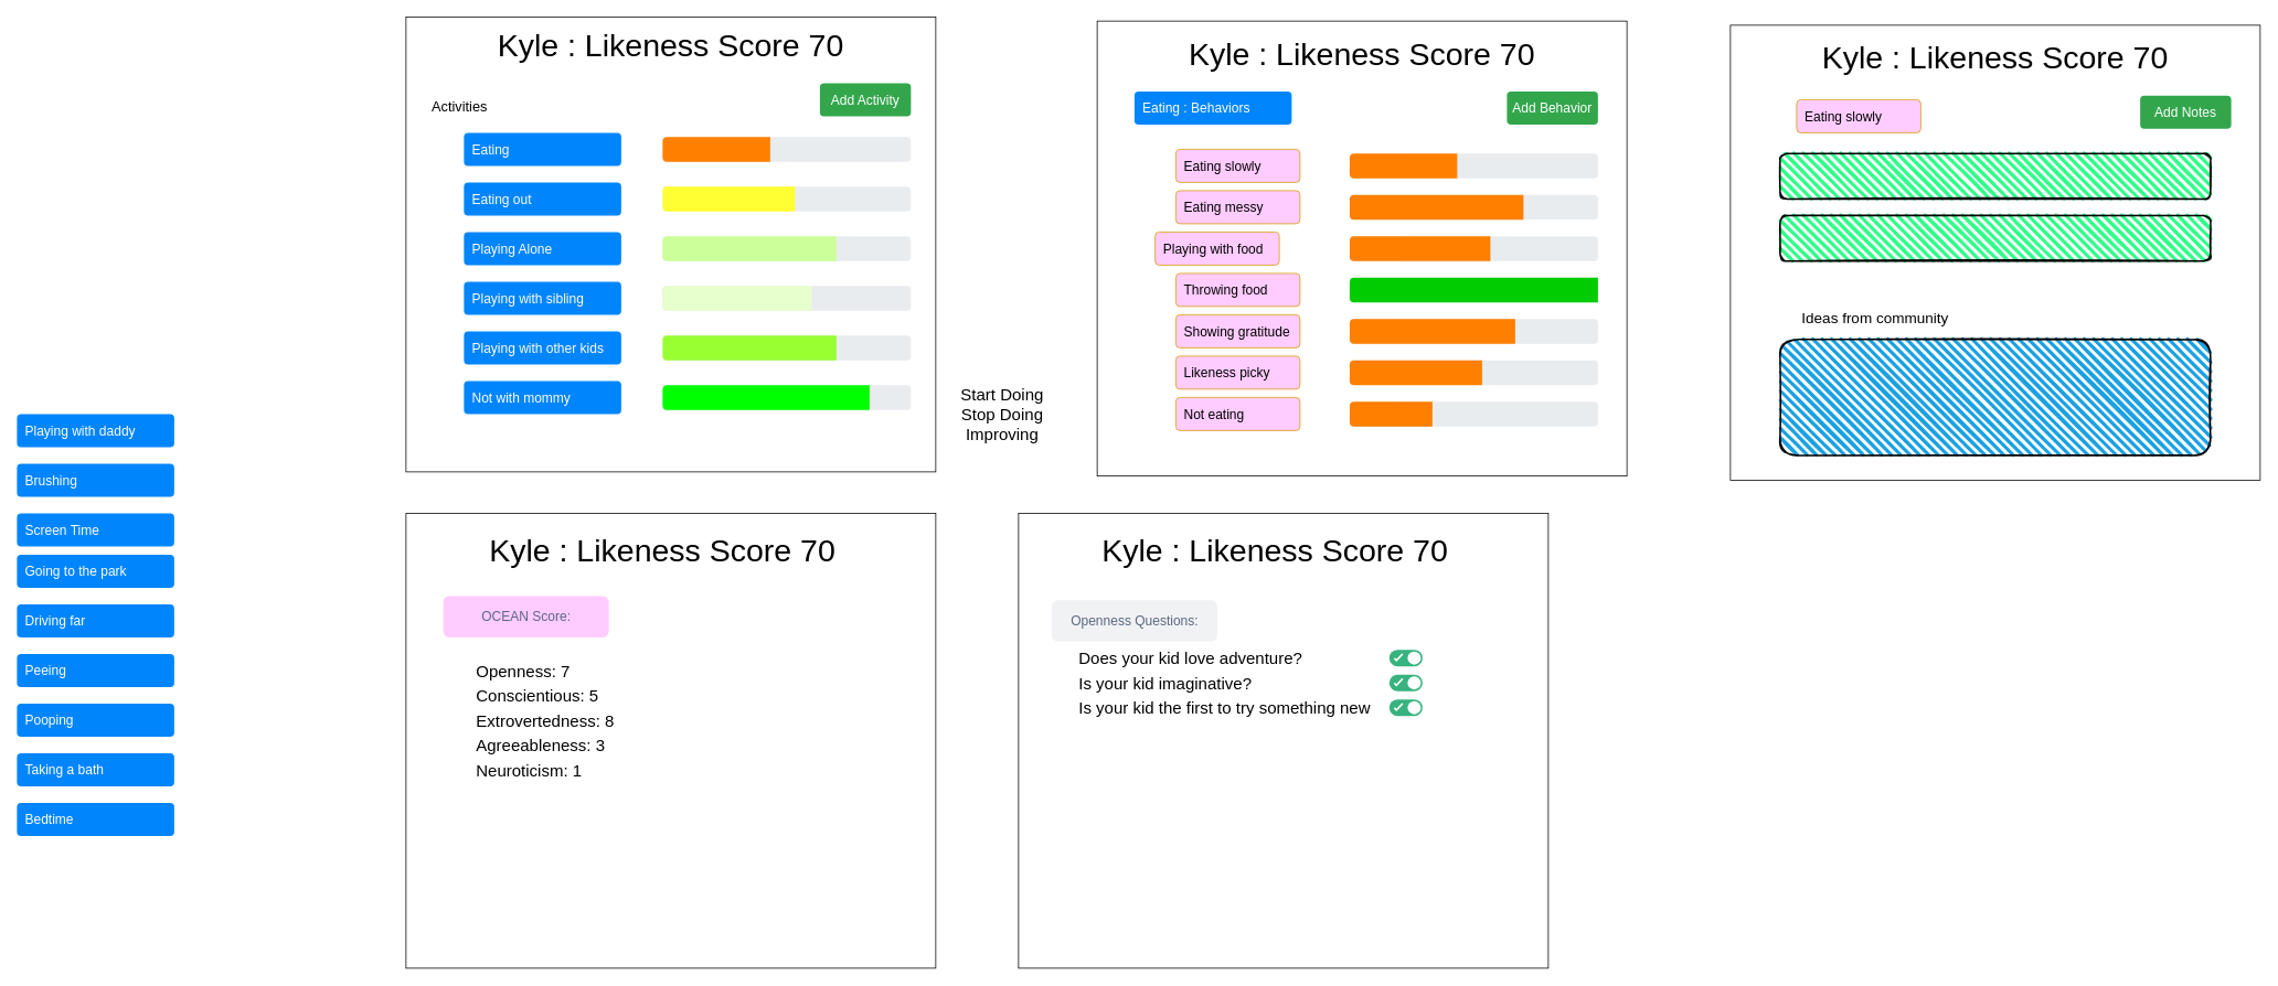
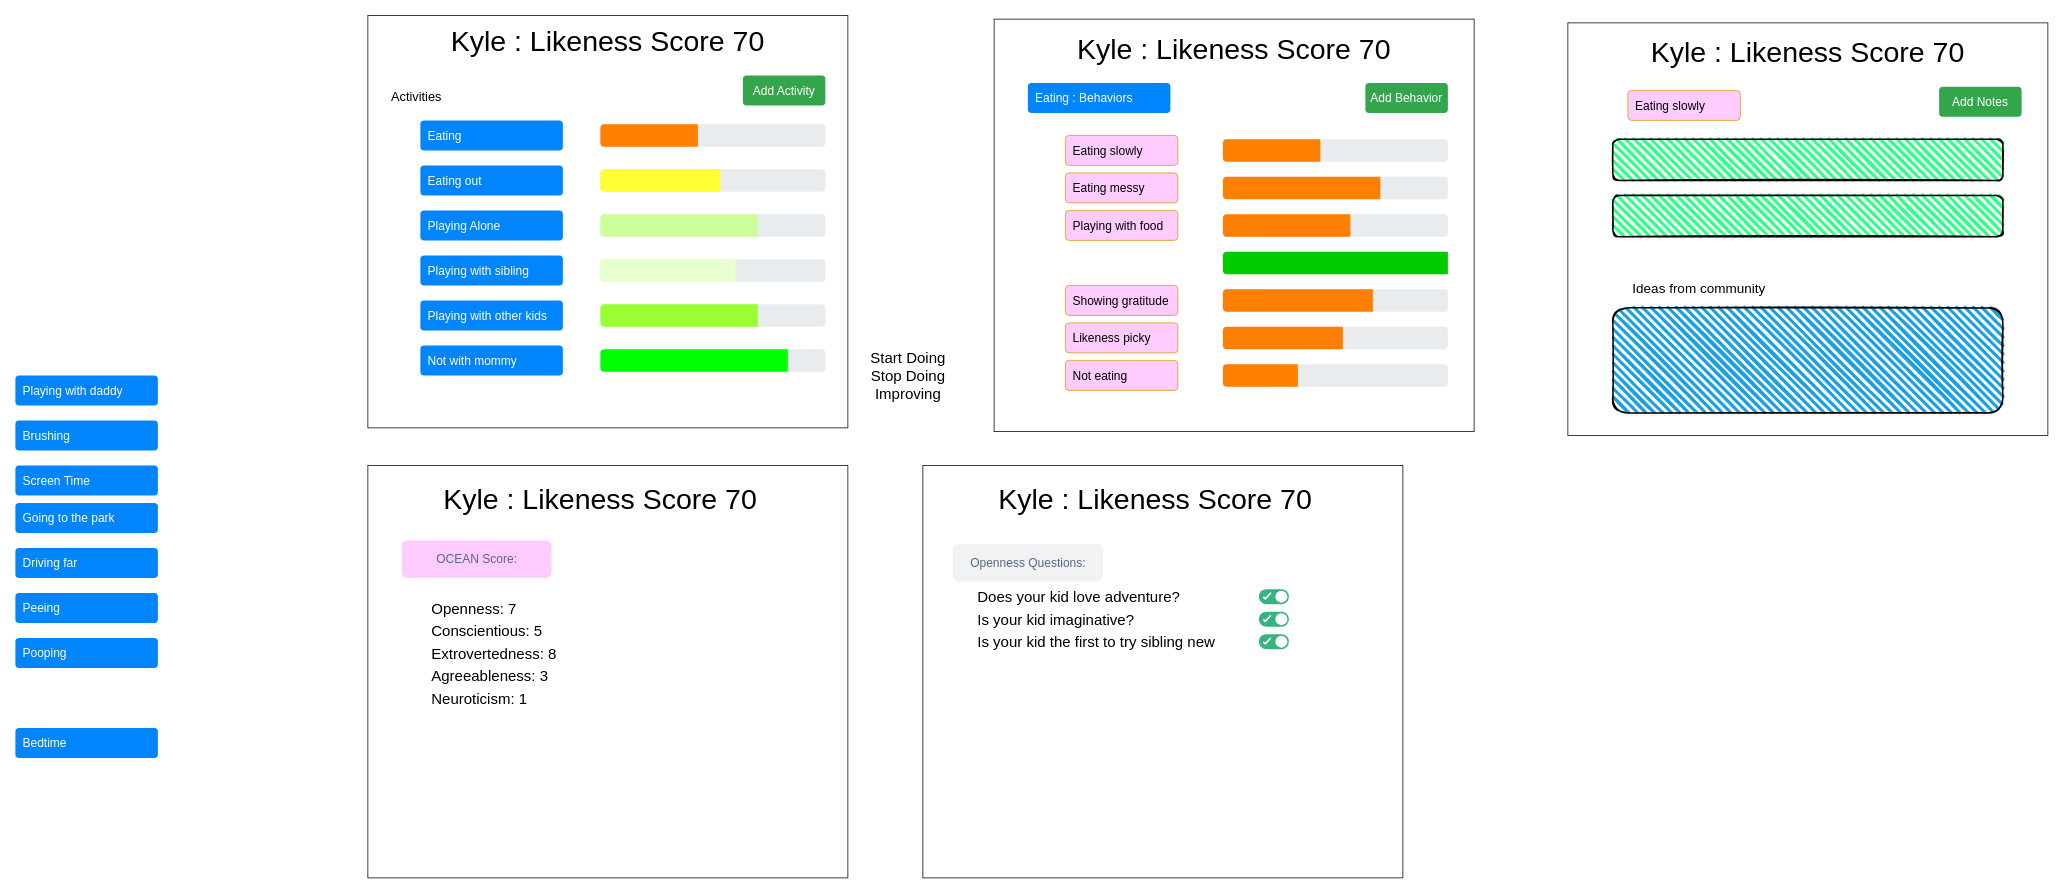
- <mxCell id="38" value="Playing with food" style="html=1;shadow=0;dashed=0;shape=mxgraph.bootstrap.rrect;rSize=5;strokeColor=#d79b00;strokeWidth=1;whiteSpace=wrap;align=left;verticalAlign=middle;spacingLeft=5;fontStyle=0;fontSize=16;spacing=5;fillColor=#FFCCFF;" parent="1" vertex="1"><mxGeometry x="1395" y="280" width="150" height="40" as="geometry" /></mxCell>
+ <mxCell id="38" value="Playing with food" style="html=1;shadow=0;dashed=0;shape=mxgraph.bootstrap.rrect;rSize=5;strokeColor=#d79b00;strokeWidth=1;whiteSpace=wrap;align=left;verticalAlign=middle;spacingLeft=5;fontStyle=0;fontSize=16;spacing=5;fillColor=#FFCCFF;" parent="1" vertex="1"><mxGeometry x="1420" y="280" width="150" height="40" as="geometry" /></mxCell>
- <mxCell id="39" value="Throwing food" style="html=1;shadow=0;dashed=0;shape=mxgraph.bootstrap.rrect;rSize=5;strokeColor=#d79b00;strokeWidth=1;whiteSpace=wrap;align=left;verticalAlign=middle;spacingLeft=5;fontStyle=0;fontSize=16;spacing=5;fillColor=#FFCCFF;" parent="1" vertex="1"><mxGeometry x="1420" y="330" width="150" height="40" as="geometry" /></mxCell>
- <mxCell id="89" value="Is your kid the first to try something new" style="text;html=1;strokeColor=none;fillColor=none;align=left;verticalAlign=middle;whiteSpace=wrap;rounded=0;fontSize=20;spacingLeft=6;" vertex="1" parent="1"><mxGeometry x="1295" y="845" width="370" height="20" as="geometry" /></mxCell>
+ <mxCell id="89" value="Is your kid the first to try sibling new" style="text;html=1;strokeColor=none;fillColor=none;align=left;verticalAlign=middle;whiteSpace=wrap;rounded=0;fontSize=20;spacingLeft=6;" vertex="1" parent="1"><mxGeometry x="1295" y="845" width="370" height="20" as="geometry" /></mxCell>
- <mxCell id="18" value="Taking a bath" style="html=1;shadow=0;dashed=0;shape=mxgraph.bootstrap.rrect;rSize=5;strokeColor=none;strokeWidth=1;fillColor=#0085FC;fontColor=#FFFFFF;whiteSpace=wrap;align=left;verticalAlign=middle;spacingLeft=5;fontStyle=0;fontSize=16;spacing=5;" parent="1" vertex="1"><mxGeometry x="20" y="910" width="190" height="40" as="geometry" /></mxCell>
